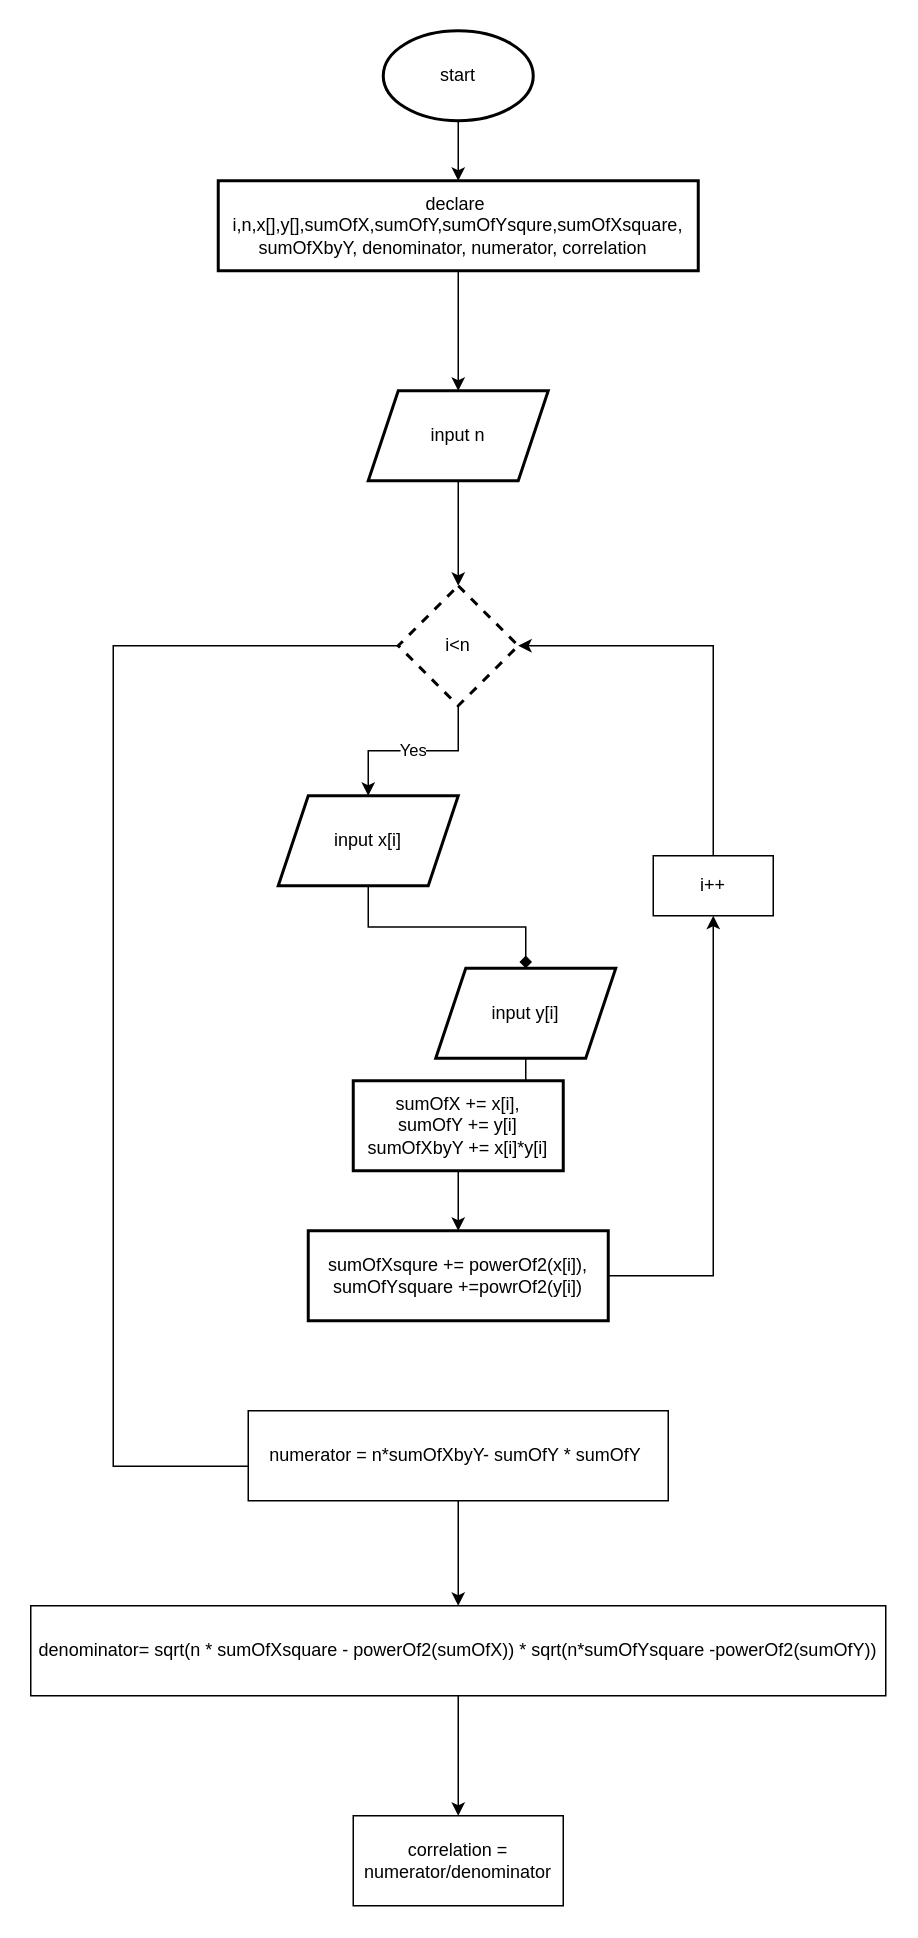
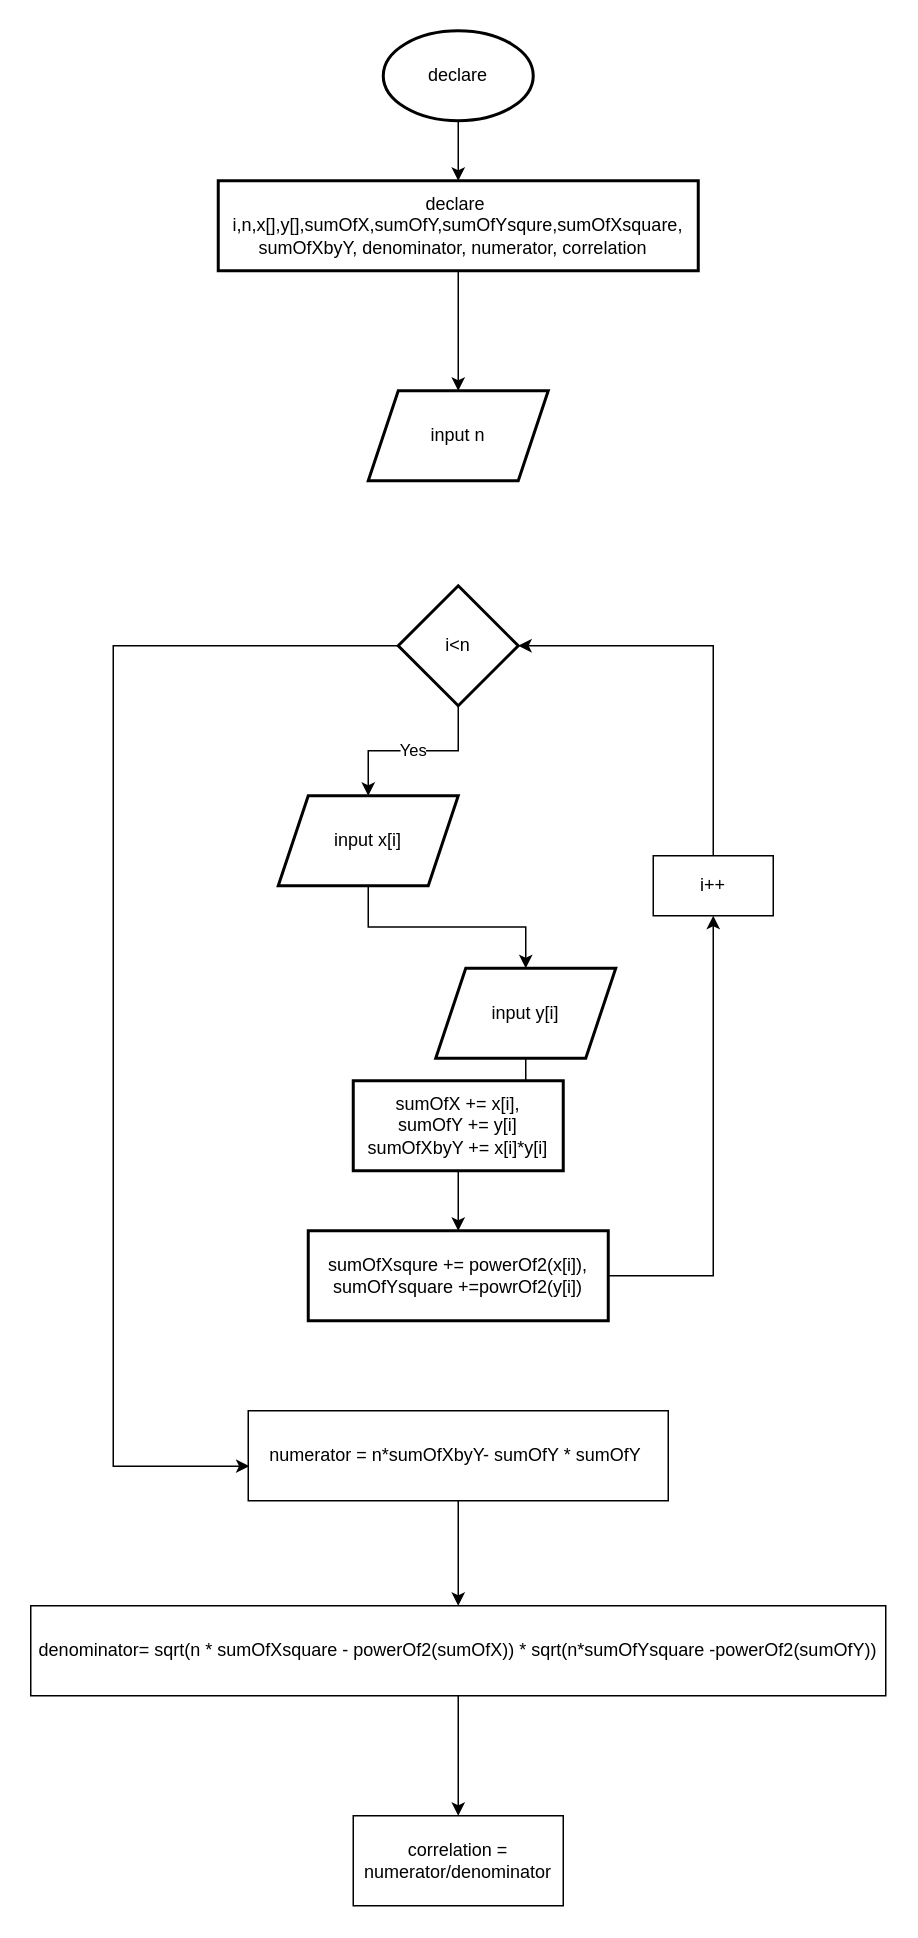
- <mxCell id="3" value="start" style="strokeWidth=2;html=1;shape=mxgraph.flowchart.start_1;whiteSpace=wrap;" vertex="1" parent="1"><mxGeometry x="255" y="20" width="100" height="60" as="geometry" /></mxCell>
+ <mxCell id="3" value="declare" style="strokeWidth=2;html=1;shape=mxgraph.flowchart.start_1;whiteSpace=wrap;" vertex="1" parent="1"><mxGeometry x="255" y="20" width="100" height="60" as="geometry" /></mxCell>
- <mxCell id="6" value="" style="edgeStyle=orthogonalEdgeStyle;rounded=0;orthogonalLoop=1;jettySize=auto;html=1;" edge="1" parent="1" source="7" target="10"><mxGeometry relative="1" as="geometry" /></mxCell>
- <mxCell id="10" value="i&amp;lt;n" style="rhombus;whiteSpace=wrap;html=1;strokeWidth=2;dashed=1;" vertex="1" parent="1"><mxGeometry x="265" y="390" width="80" height="80" as="geometry" /></mxCell>
+ <mxCell id="10" value="i&amp;lt;n" style="rhombus;whiteSpace=wrap;html=1;strokeWidth=2;" vertex="1" parent="1"><mxGeometry x="265" y="390" width="80" height="80" as="geometry" /></mxCell>
- <mxCell id="11" value="" style="edgeStyle=orthogonalEdgeStyle;rounded=0;orthogonalLoop=1;jettySize=auto;html=1;endArrow=diamond;" edge="1" parent="1" source="12" target="14"><mxGeometry relative="1" as="geometry" /></mxCell>
+ <mxCell id="11" value="" style="edgeStyle=orthogonalEdgeStyle;rounded=0;orthogonalLoop=1;jettySize=auto;html=1;" edge="1" parent="1" source="12" target="14"><mxGeometry relative="1" as="geometry" /></mxCell>
- <mxCell id="9" style="edgeStyle=orthogonalEdgeStyle;rounded=0;orthogonalLoop=1;jettySize=auto;html=1;entryX=0.003;entryY=0.616;entryDx=0;entryDy=0;entryPerimeter=0;fontSize=12;fontColor=#000000;endArrow=none;" edge="1" parent="1" source="10" target="22"><mxGeometry relative="1" as="geometry"><Array as="points"><mxPoint x="75" y="430" /><mxPoint x="75" y="977" /></Array></mxGeometry></mxCell>
+ <mxCell id="9" style="edgeStyle=orthogonalEdgeStyle;rounded=0;orthogonalLoop=1;jettySize=auto;html=1;entryX=0.003;entryY=0.616;entryDx=0;entryDy=0;entryPerimeter=0;fontSize=12;fontColor=#000000;" edge="1" parent="1" source="10" target="22"><mxGeometry relative="1" as="geometry"><Array as="points"><mxPoint x="75" y="430" /><mxPoint x="75" y="977" /></Array></mxGeometry></mxCell>
